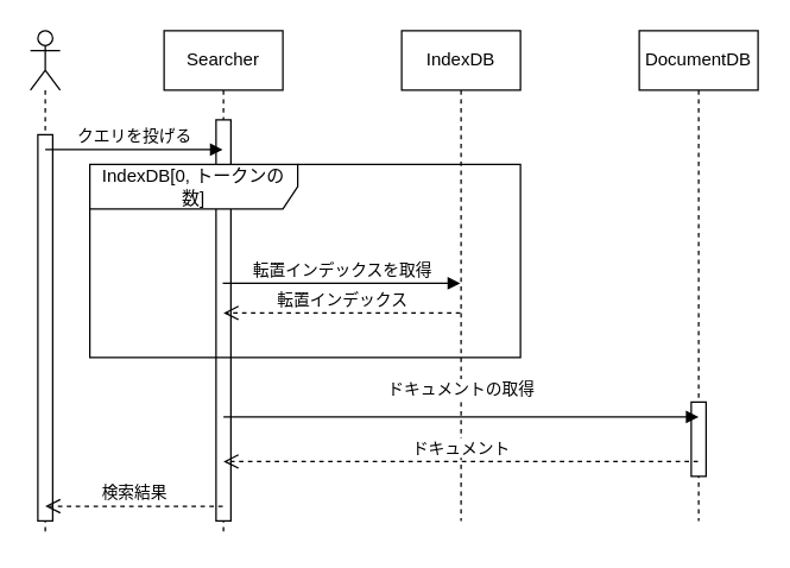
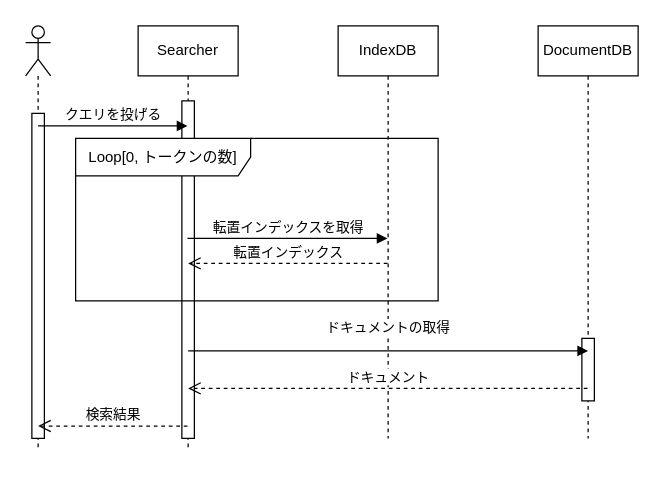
- <mxCell id="10" value="IndexDB[0, トークンの数]" style="shape=umlFrame;whiteSpace=wrap;html=1;width=140;height=30;" vertex="1" parent="1"><mxGeometry x="60" y="110" width="290" height="130" as="geometry" /></mxCell>
+ <mxCell id="10" value="Loop[0, トークンの数]" style="shape=umlFrame;whiteSpace=wrap;html=1;width=140;height=30;" vertex="1" parent="1"><mxGeometry x="60" y="110" width="290" height="130" as="geometry" /></mxCell>
